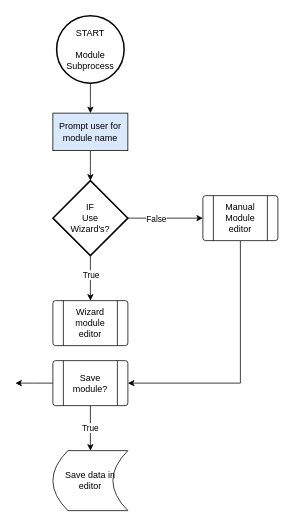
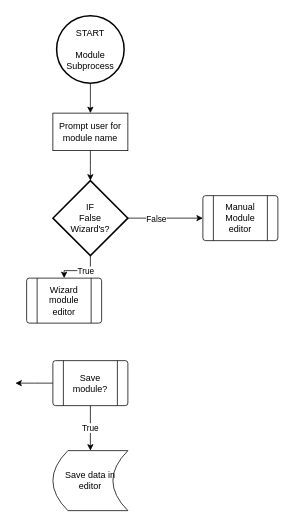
- <mxCell id="5" value="Prompt user for module name" style="rounded=0;whiteSpace=wrap;html=1;fillColor=#dae8fc;" vertex="1" parent="1"><mxGeometry x="70" y="150" width="100" height="50" as="geometry" /></mxCell>
+ <mxCell id="5" value="Prompt user for module name" style="rounded=0;whiteSpace=wrap;html=1;" vertex="1" parent="1"><mxGeometry x="70" y="150" width="100" height="50" as="geometry" /></mxCell>
- <mxCell id="11" value="IF&lt;br&gt;Use&lt;br&gt;Wizard's?" style="strokeWidth=2;html=1;shape=mxgraph.flowchart.decision;whiteSpace=wrap;" vertex="1" parent="1"><mxGeometry x="70" y="240" width="100" height="100" as="geometry" /></mxCell>
+ <mxCell id="11" value="IF&lt;br&gt;False&lt;br&gt;Wizard's?" style="strokeWidth=2;html=1;shape=mxgraph.flowchart.decision;whiteSpace=wrap;" vertex="1" parent="1"><mxGeometry x="70" y="240" width="100" height="100" as="geometry" /></mxCell>
- <mxCell id="12" style="edgeStyle=orthogonalEdgeStyle;rounded=0;orthogonalLoop=1;jettySize=auto;html=1;exitX=0.5;exitY=1;exitDx=0;exitDy=0;entryX=1;entryY=0.5;entryDx=0;entryDy=0;" edge="1" parent="1" source="13" target="16"><mxGeometry relative="1" as="geometry" /></mxCell>
- <mxCell id="6" value="Wizard&lt;br&gt;module editor" style="verticalLabelPosition=middle;verticalAlign=middle;html=1;shape=process;whiteSpace=wrap;rounded=1;size=0.14;arcSize=6;labelPosition=center;align=center;" vertex="1" parent="1"><mxGeometry x="70" y="400" width="100" height="60" as="geometry" /></mxCell>
+ <mxCell id="6" value="Wizard&lt;br&gt;module editor" style="verticalLabelPosition=middle;verticalAlign=middle;html=1;shape=process;whiteSpace=wrap;rounded=1;size=0.14;arcSize=6;labelPosition=center;align=center;" vertex="1" parent="1"><mxGeometry x="35" y="370" width="100" height="60" as="geometry" /></mxCell>
